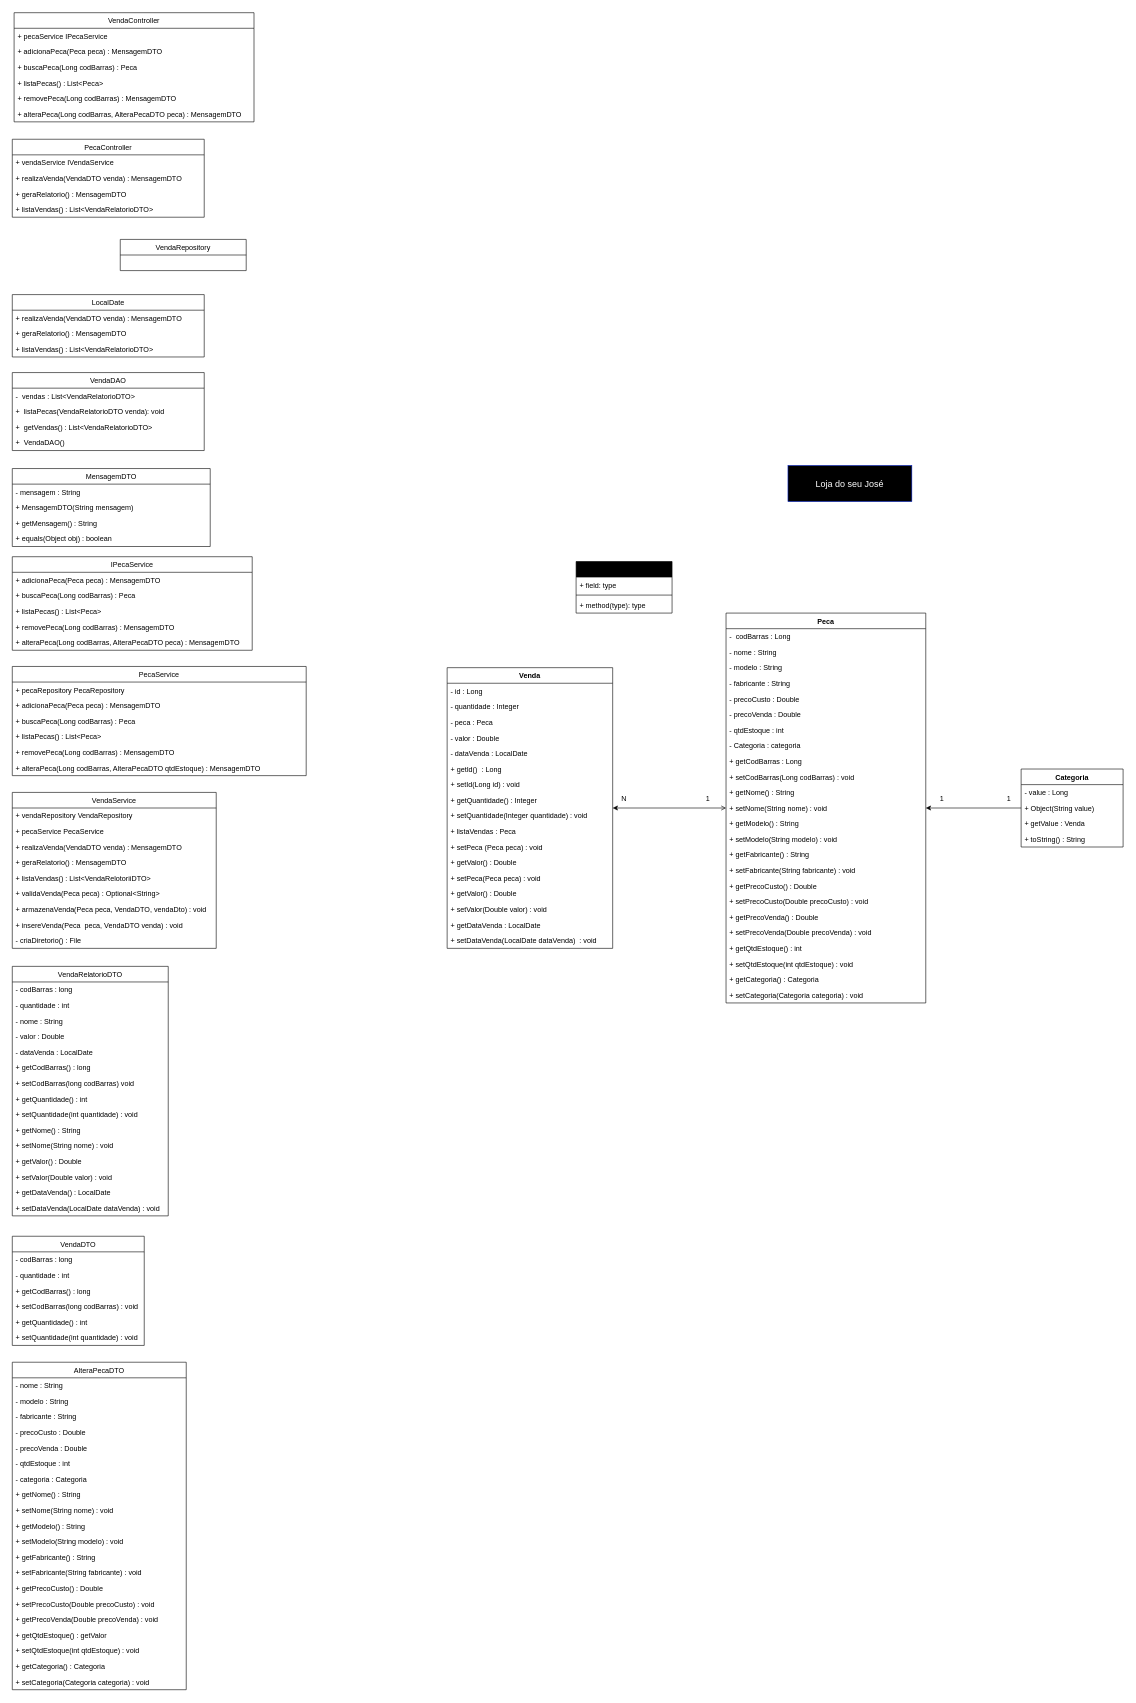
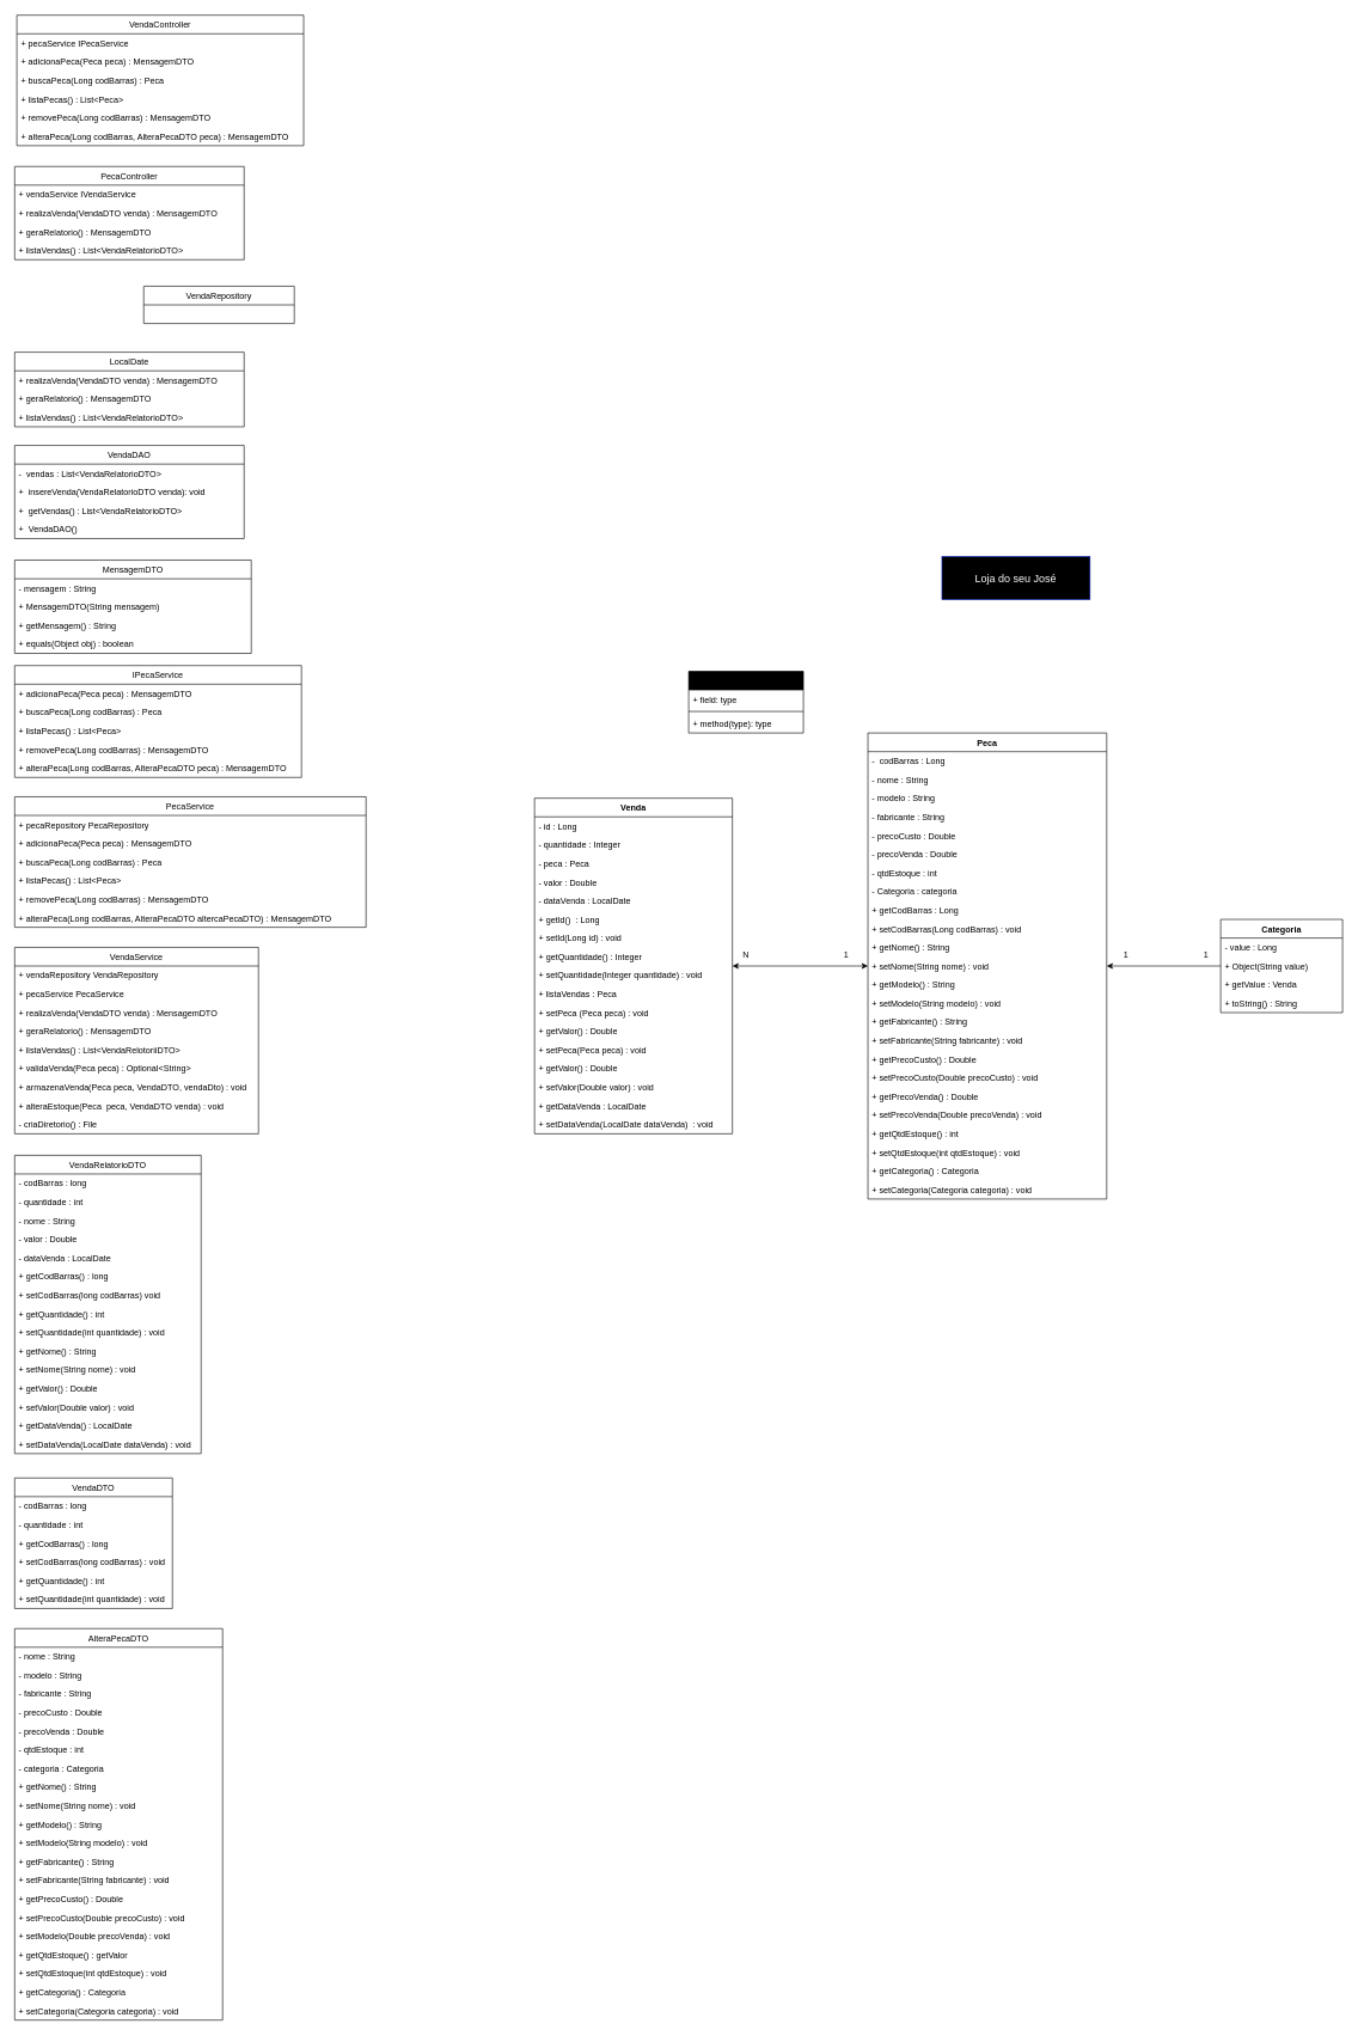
- <mxCell id="22" value="+  listaPecas(VendaRelatorioDTO venda): void" style="text;strokeColor=none;fillColor=none;align=left;verticalAlign=top;spacingLeft=4;spacingRight=4;overflow=hidden;rotatable=0;points=[[0,0.5],[1,0.5]];portConstraint=eastwest;" vertex="1" parent="20"><mxGeometry y="52" width="320" height="26" as="geometry" /></mxCell>
+ <mxCell id="22" value="+  insereVenda(VendaRelatorioDTO venda): void" style="text;strokeColor=none;fillColor=none;align=left;verticalAlign=top;spacingLeft=4;spacingRight=4;overflow=hidden;rotatable=0;points=[[0,0.5],[1,0.5]];portConstraint=eastwest;" vertex="1" parent="20"><mxGeometry y="52" width="320" height="26" as="geometry" /></mxCell>
- <mxCell id="19" value="+ alteraPeca(Long codBarras, AlteraPecaDTO qtdEstoque) : MensagemDTO" style="text;strokeColor=none;fillColor=none;align=left;verticalAlign=top;spacingLeft=4;spacingRight=4;overflow=hidden;rotatable=0;points=[[0,0.5],[1,0.5]];portConstraint=eastwest;" vertex="1" parent="13"><mxGeometry y="156" width="490" height="26" as="geometry" /></mxCell>
+ <mxCell id="19" value="+ alteraPeca(Long codBarras, AlteraPecaDTO altercaPecaDTO) : MensagemDTO" style="text;strokeColor=none;fillColor=none;align=left;verticalAlign=top;spacingLeft=4;spacingRight=4;overflow=hidden;rotatable=0;points=[[0,0.5],[1,0.5]];portConstraint=eastwest;" vertex="1" parent="13"><mxGeometry y="156" width="490" height="26" as="geometry" /></mxCell>
- <mxCell id="96" style="edgeStyle=orthogonalEdgeStyle;rounded=0;orthogonalLoop=1;jettySize=auto;html=1;startArrow=classic;startFill=1;endArrow=open;" edge="1" parent="1" source="97" target="116"><mxGeometry relative="1" as="geometry"><mxPoint x="1180" y="1340" as="targetPoint" /></mxGeometry></mxCell>
+ <mxCell id="96" style="edgeStyle=orthogonalEdgeStyle;rounded=0;orthogonalLoop=1;jettySize=auto;html=1;startArrow=classic;startFill=1;" edge="1" parent="1" source="97" target="116"><mxGeometry relative="1" as="geometry"><mxPoint x="1180" y="1340" as="targetPoint" /></mxGeometry></mxCell>
- <mxCell id="33" value="+ insereVenda(Peca  peca, VendaDTO venda) : void " style="text;strokeColor=none;fillColor=none;align=left;verticalAlign=top;spacingLeft=4;spacingRight=4;overflow=hidden;rotatable=0;points=[[0,0.5],[1,0.5]];portConstraint=eastwest;" vertex="1" parent="25"><mxGeometry y="208" width="340" height="26" as="geometry" /></mxCell>
+ <mxCell id="33" value="+ alteraEstoque(Peca  peca, VendaDTO venda) : void " style="text;strokeColor=none;fillColor=none;align=left;verticalAlign=top;spacingLeft=4;spacingRight=4;overflow=hidden;rotatable=0;points=[[0,0.5],[1,0.5]];portConstraint=eastwest;" vertex="1" parent="25"><mxGeometry y="208" width="340" height="26" as="geometry" /></mxCell>
- <mxCell id="91" value="+ getPrecoVenda(Double precoVenda) : void" style="text;strokeColor=none;fillColor=none;align=left;verticalAlign=top;spacingLeft=4;spacingRight=4;overflow=hidden;rotatable=0;points=[[0,0.5],[1,0.5]];portConstraint=eastwest;" vertex="1" parent="75"><mxGeometry y="416" width="290" height="26" as="geometry" /></mxCell>
+ <mxCell id="91" value="+ setModelo(Double precoVenda) : void" style="text;strokeColor=none;fillColor=none;align=left;verticalAlign=top;spacingLeft=4;spacingRight=4;overflow=hidden;rotatable=0;points=[[0,0.5],[1,0.5]];portConstraint=eastwest;" vertex="1" parent="75"><mxGeometry y="416" width="290" height="26" as="geometry" /></mxCell>
